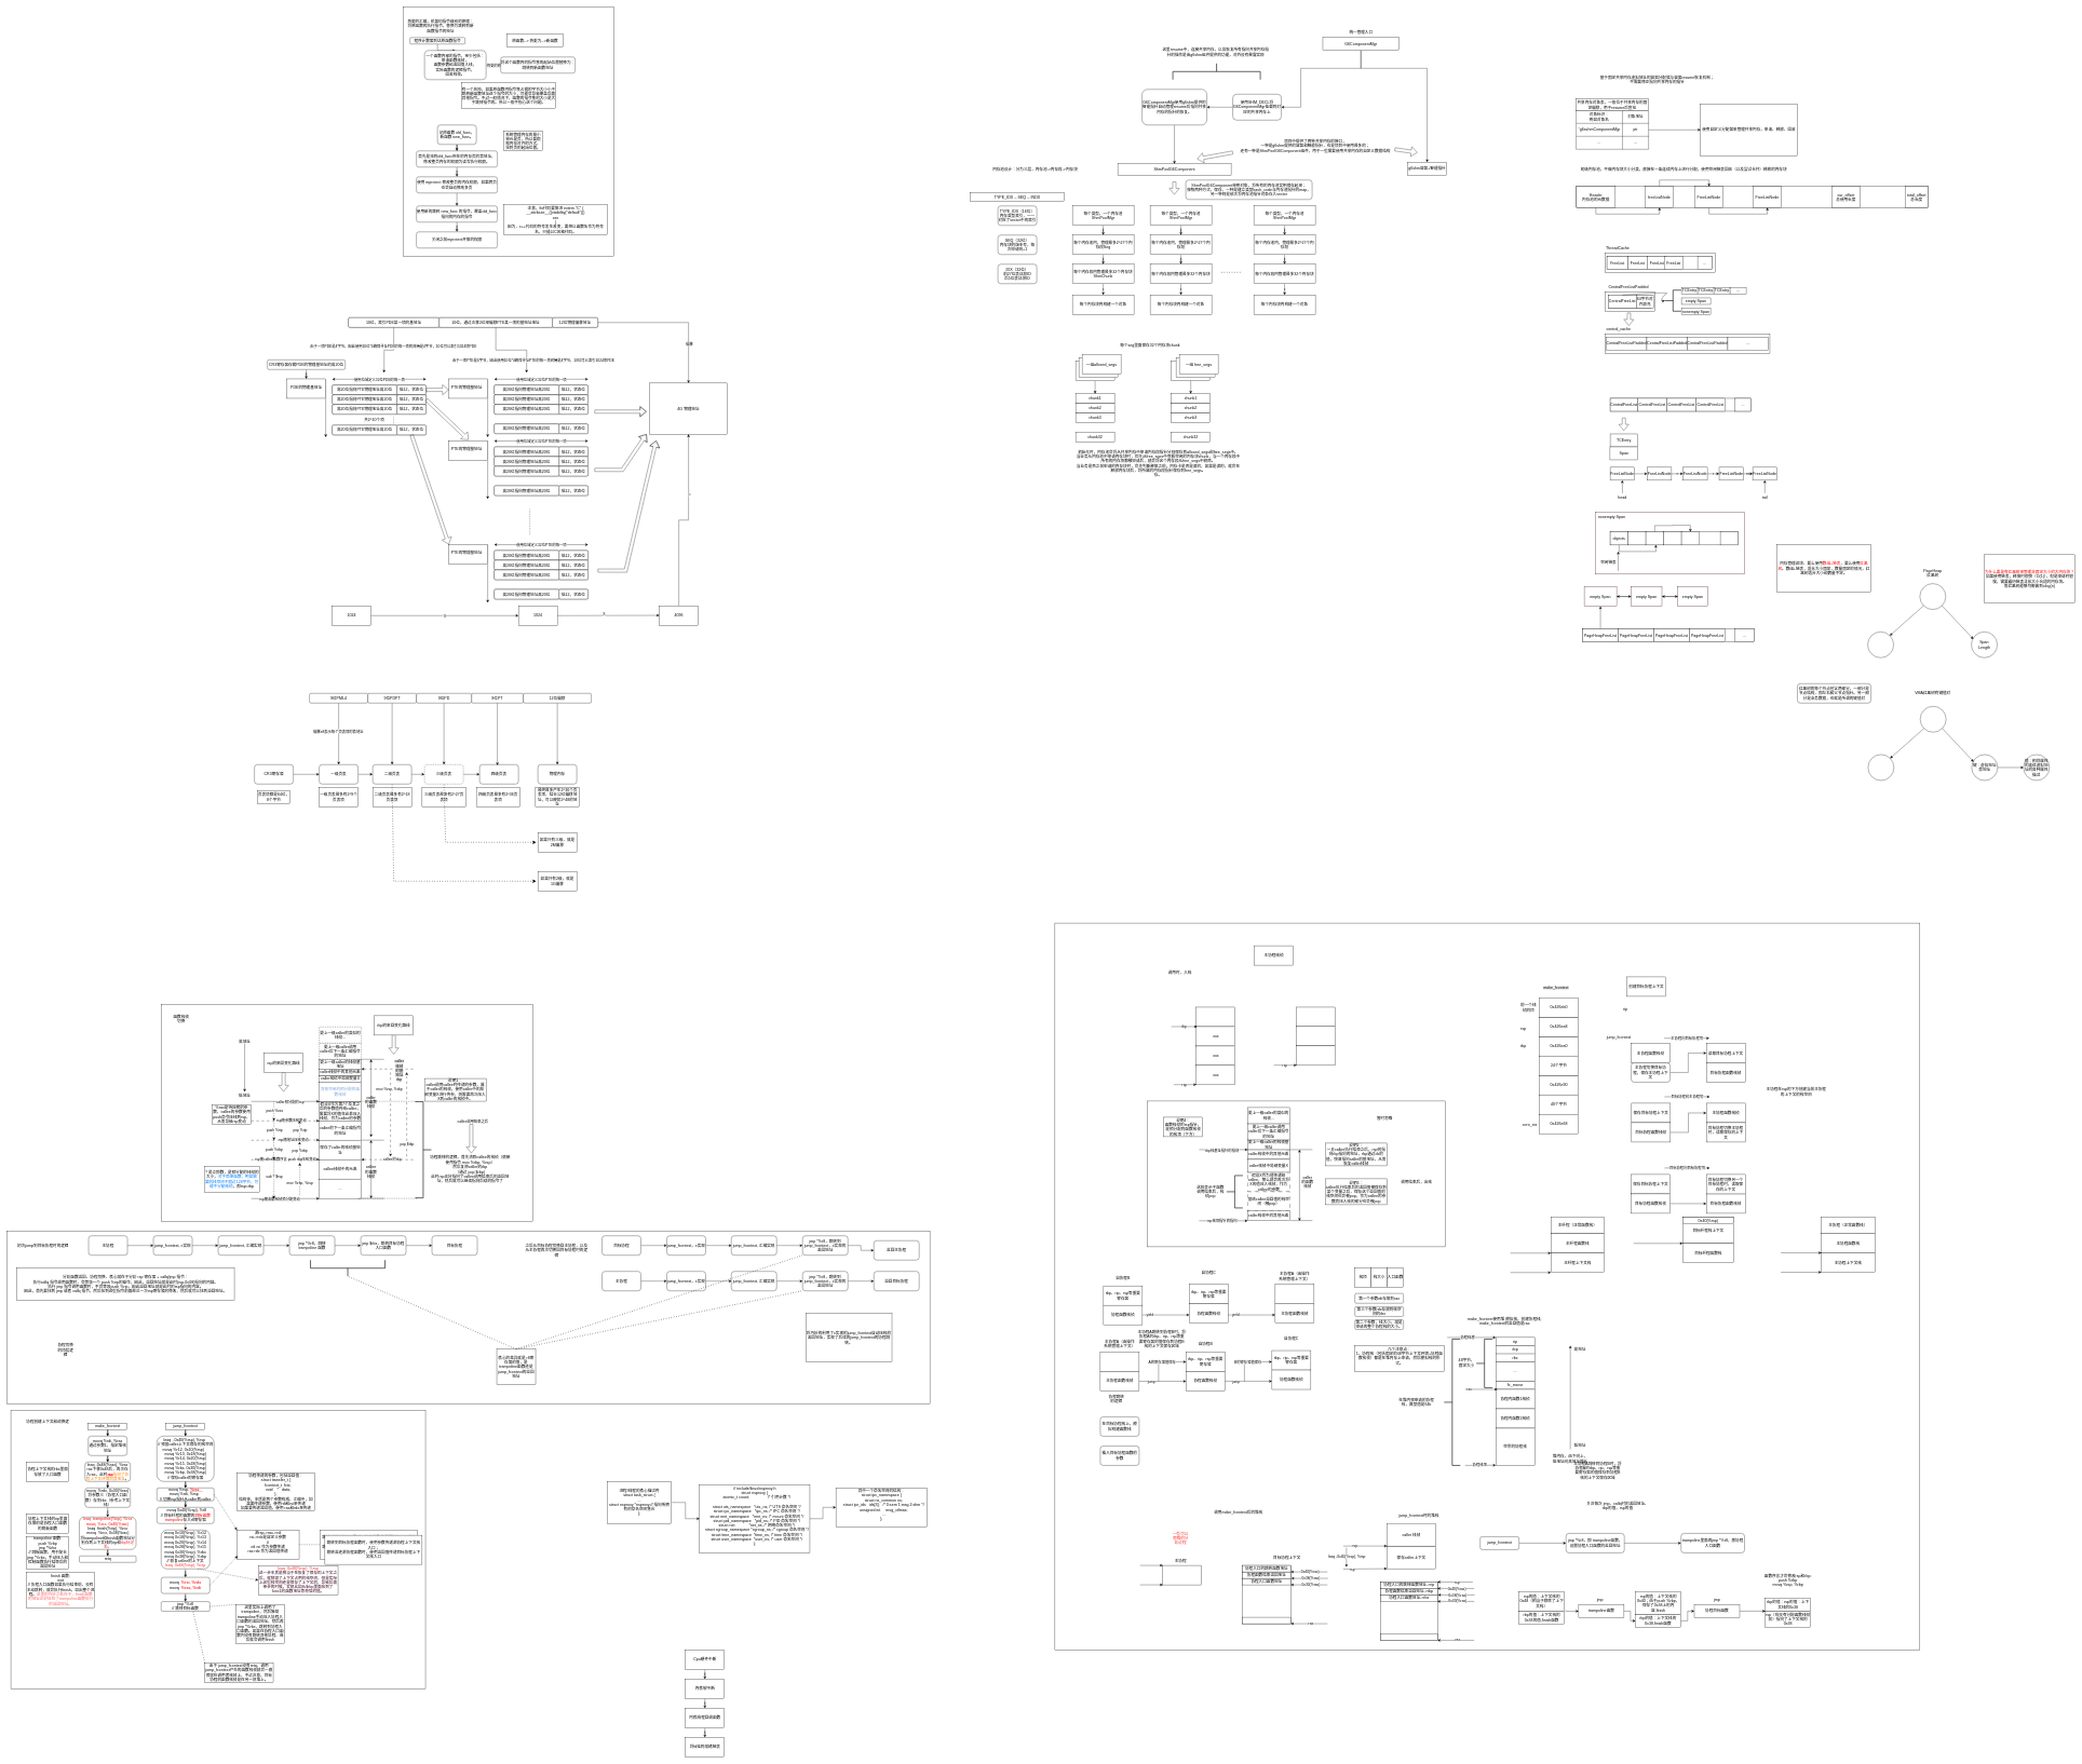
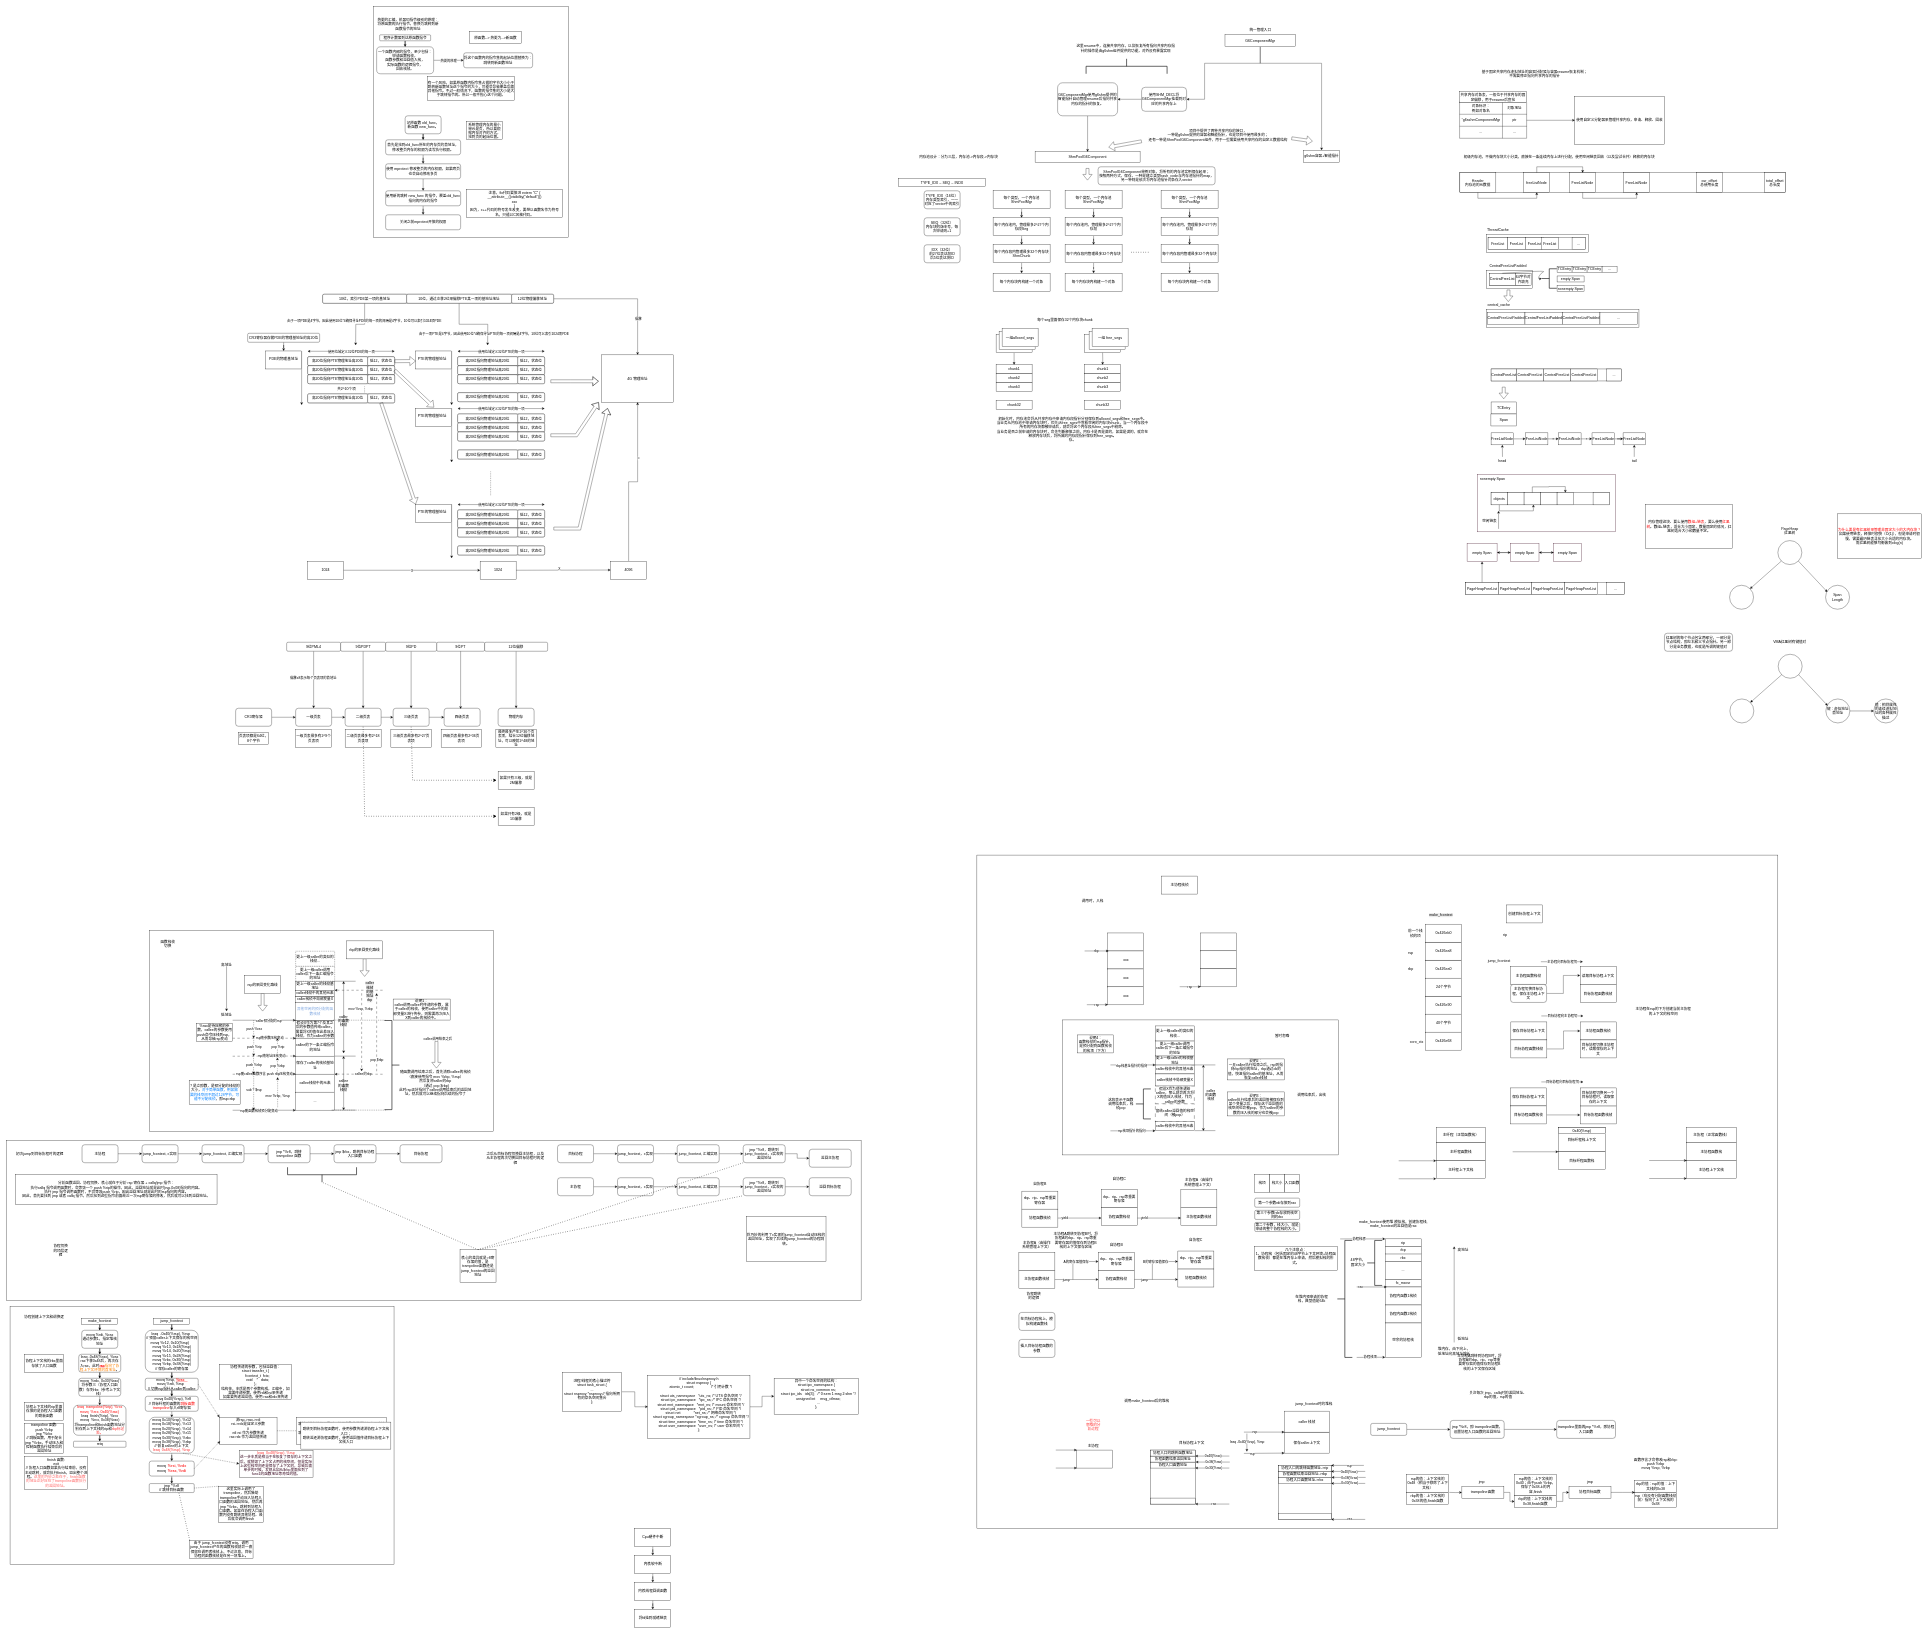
- <mxCell id="7" value="一个函数内部的指令，至少包括：&lt;div&gt;申请函数栈帧，&lt;/div&gt;&lt;div&gt;函数参数和返回值入栈，&lt;/div&gt;&lt;div&gt;实际函数的逻辑指令，&lt;/div&gt;&lt;div&gt;回收栈帧。&lt;/div&gt;" style="whiteSpace=wrap;html=1;rounded=1;" parent="1" vertex="1"><mxGeometry x="1310" y="155" width="190" height="90" as="geometry" /></mxCell>
+ <mxCell id="7" value="一个函数内部的指令，至少包括：&lt;div&gt;申请函数栈帧，&lt;/div&gt;&lt;div&gt;函数参数和返回值入栈，&lt;/div&gt;&lt;div&gt;实际函数的逻辑指令，&lt;/div&gt;&lt;div&gt;回收栈帧。&lt;/div&gt;" style="whiteSpace=wrap;html=1;rounded=1;" parent="1" vertex="1"><mxGeometry x="1255" y="155" width="190" height="90" as="geometry" /></mxCell>
- <mxCell id="136" value="三级页表" style="rounded=1;whiteSpace=wrap;html=1;dashed=1;" parent="1" vertex="1"><mxGeometry x="1310" y="2360" width="120" height="60" as="geometry" /></mxCell>
+ <mxCell id="136" value="三级页表" style="rounded=1;whiteSpace=wrap;html=1;" parent="1" vertex="1"><mxGeometry x="1310" y="2360" width="120" height="60" as="geometry" /></mxCell>
- <mxCell id="341" value="协程跳转的逻辑，首先清除callee的栈帧（直接使用指令&amp;nbsp;mov %rbp, %rsp）&lt;div&gt;然后复原caller的rbp&lt;/div&gt;&lt;div&gt;（通过 pop $rbp)&lt;/div&gt;&lt;div&gt;此时rsp正好指向了callee调用结束后的返回地址，然后就可以继续指向后续的指令了&lt;/div&gt;" style="text;html=1;align=center;verticalAlign=middle;whiteSpace=wrap;rounded=0;" parent="1" vertex="1"><mxGeometry x="1321" y="3560" width="260" height="100" as="geometry" /></mxCell>
+ <mxCell id="341" value="随函数调用结束之后，首先清除callee的栈帧（直接使用指令&amp;nbsp;mov %rbp, %rsp）&lt;div&gt;然后复原caller的rbp&lt;/div&gt;&lt;div&gt;（通过 pop $rbp)&lt;/div&gt;&lt;div&gt;此时rsp正好指向了callee调用结束后的返回地址，然后就可以继续指向后续的指令了&lt;/div&gt;" style="text;html=1;align=center;verticalAlign=middle;whiteSpace=wrap;rounded=0;" parent="1" vertex="1"><mxGeometry x="1321" y="3560" width="260" height="100" as="geometry" /></mxCell>
